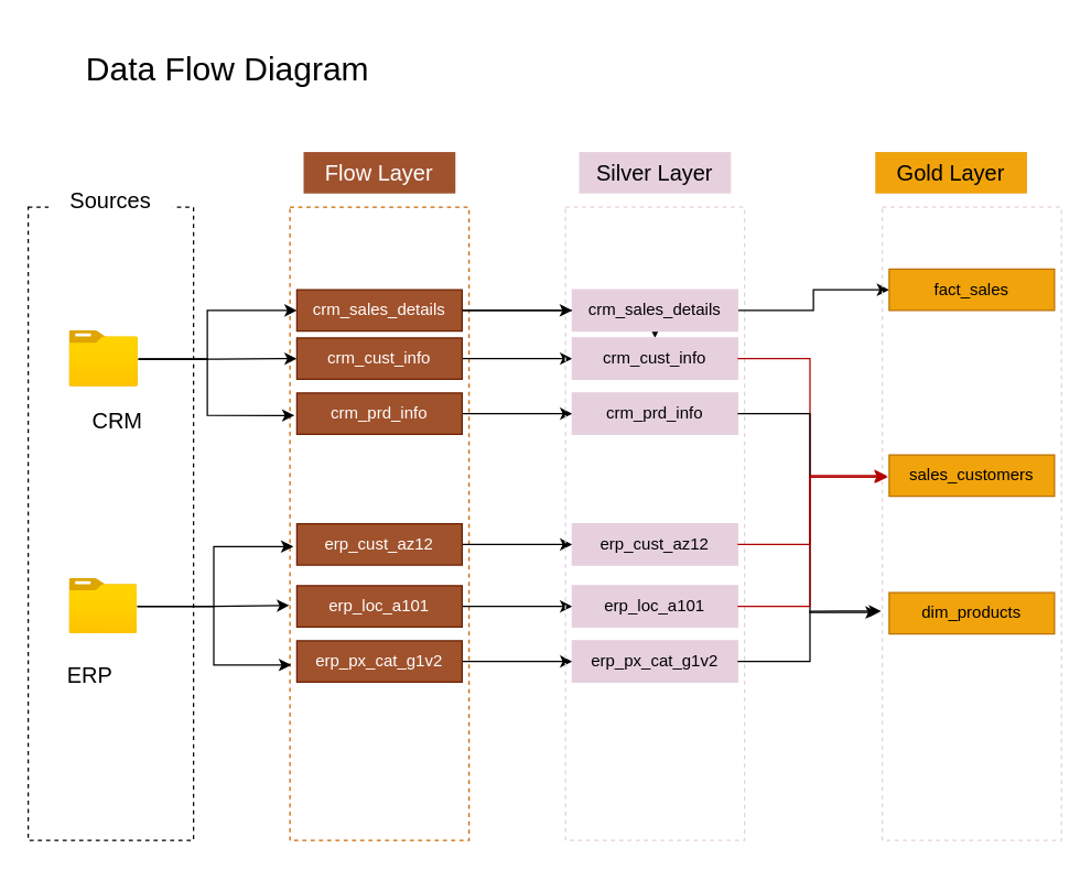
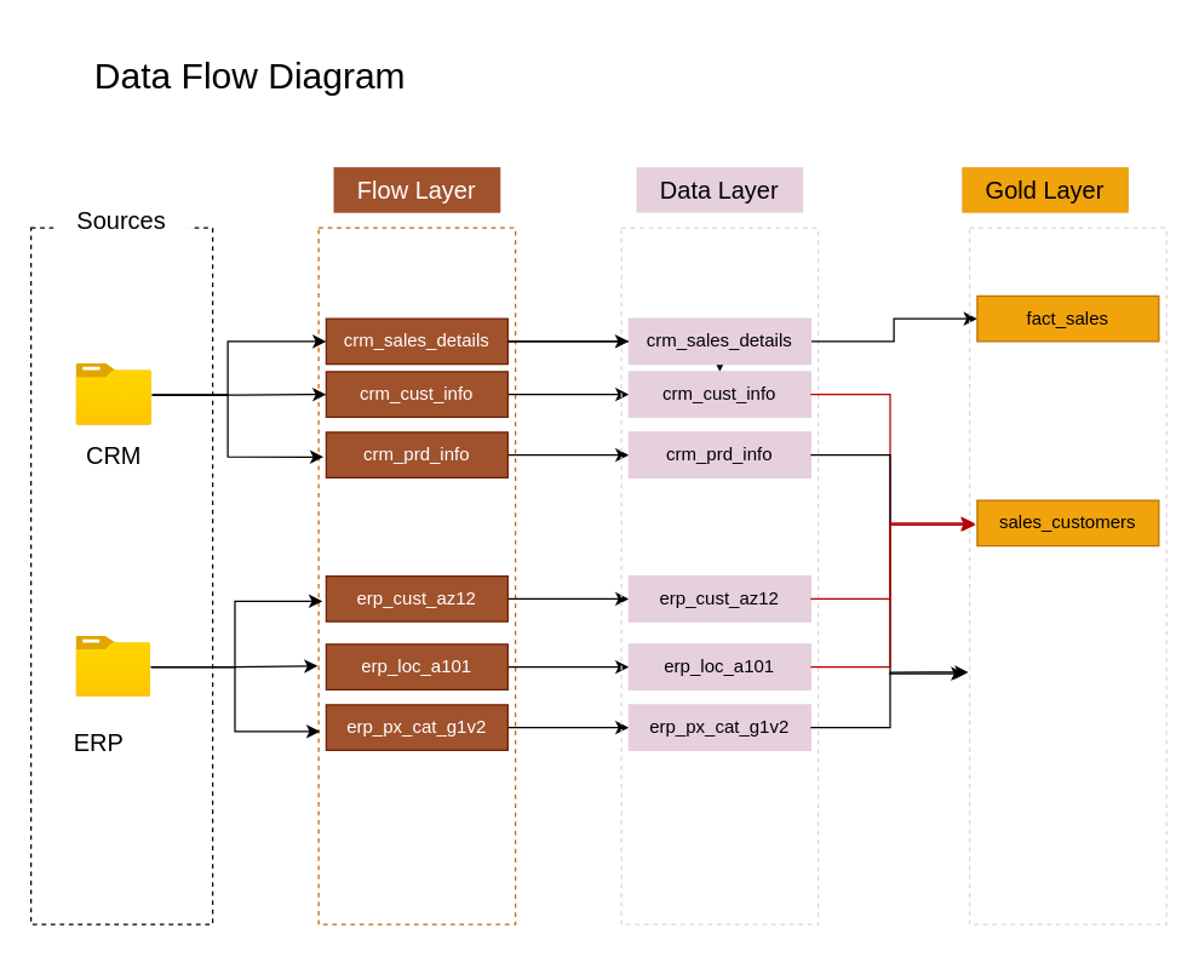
- <mxCell id="30" value="Silver Layer" style="text;html=1;align=center;verticalAlign=middle;whiteSpace=wrap;rounded=0;fontSize=16;fillColor=#E6D0DE;strokeWidth=0;fontColor=#000000;strokeColor=#E6D0DE;" parent="1" vertex="1"><mxGeometry x="420" y="110" width="110" height="30" as="geometry" /></mxCell>
+ <mxCell id="30" value="Data Layer" style="text;html=1;align=center;verticalAlign=middle;whiteSpace=wrap;rounded=0;fontSize=16;fillColor=#E6D0DE;strokeWidth=0;fontColor=#000000;strokeColor=#E6D0DE;" parent="1" vertex="1"><mxGeometry x="420" y="110" width="110" height="30" as="geometry" /></mxCell>
- <mxCell id="11" value="CRM" style="text;html=1;align=center;verticalAlign=middle;whiteSpace=wrap;rounded=0;fontSize=16;fillColor=default;strokeWidth=0;" parent="1" vertex="1"><mxGeometry x="54.65" y="295" width="60" height="20" as="geometry" /></mxCell>
+ <mxCell id="11" value="CRM" style="text;html=1;align=center;verticalAlign=middle;whiteSpace=wrap;rounded=0;fontSize=16;fillColor=default;strokeWidth=0;" parent="1" vertex="1"><mxGeometry x="44.65" y="290" width="60" height="20" as="geometry" /></mxCell>
- <mxCell id="42" value="dim_products" style="text;html=1;align=center;verticalAlign=middle;whiteSpace=wrap;rounded=0;fillColor=#f0a30a;fontColor=#000000;strokeColor=#BD7000;" vertex="1" parent="1"><mxGeometry x="645" y="430" width="120" height="30" as="geometry" /></mxCell>
